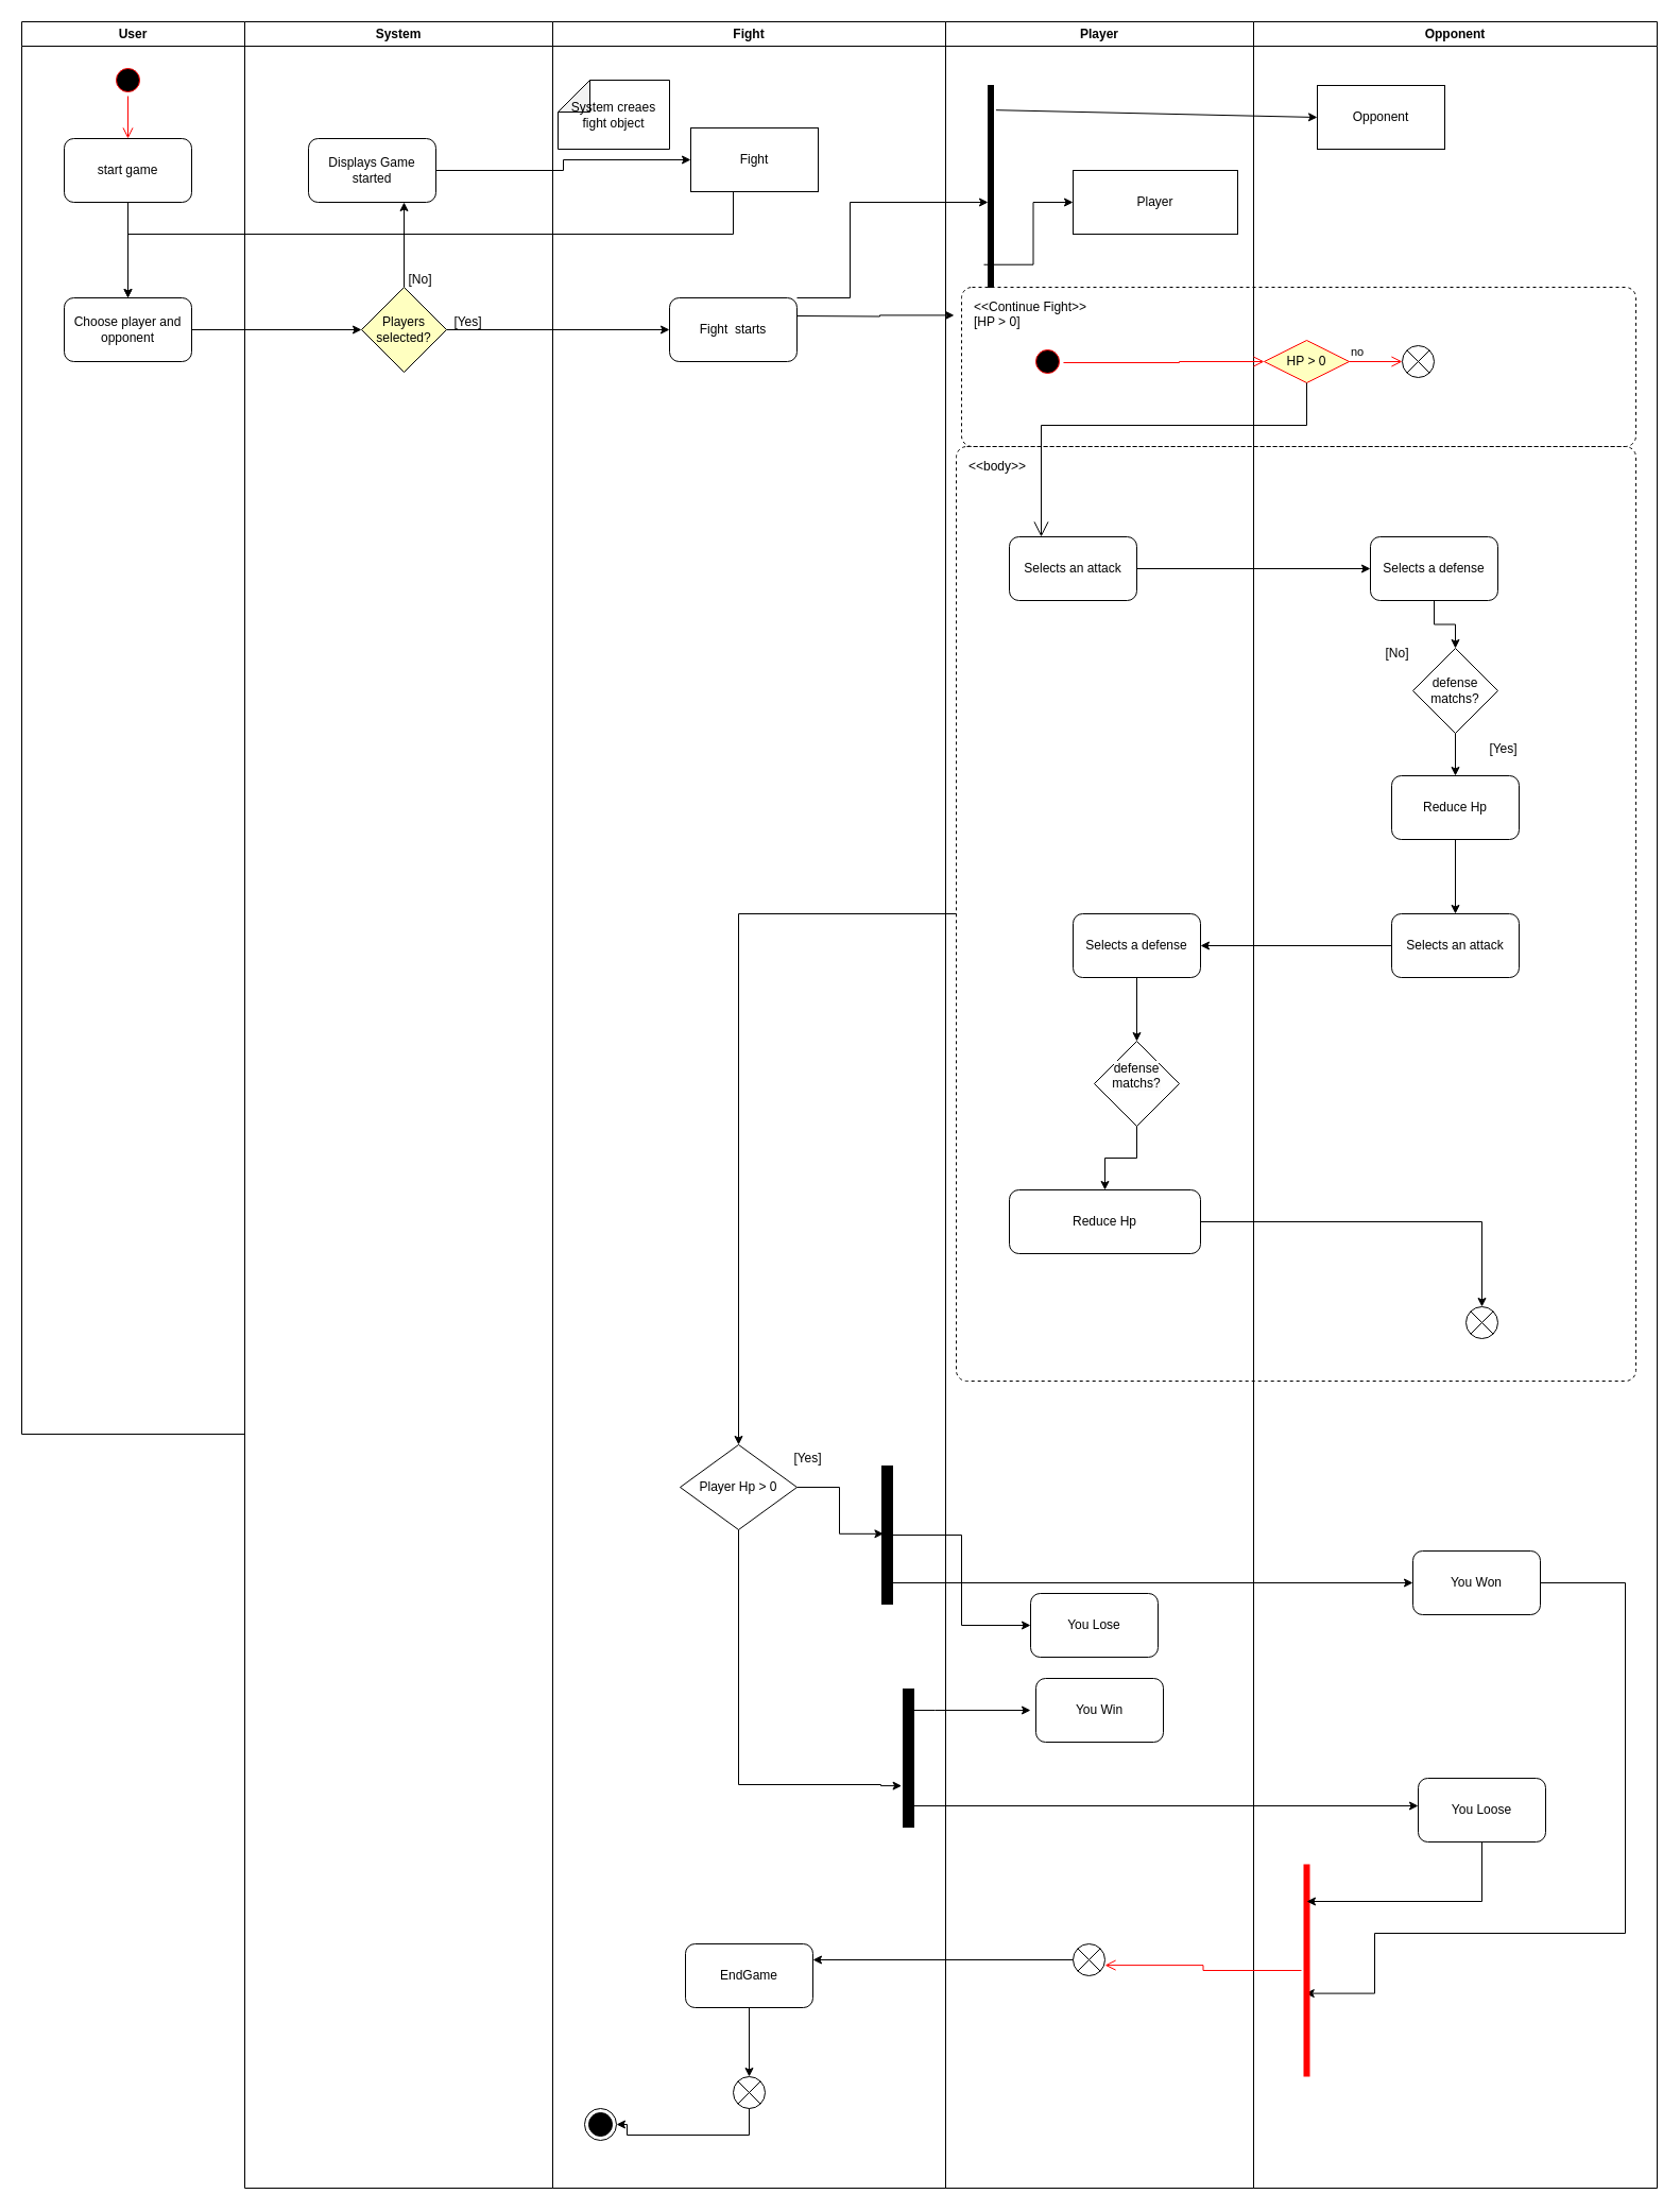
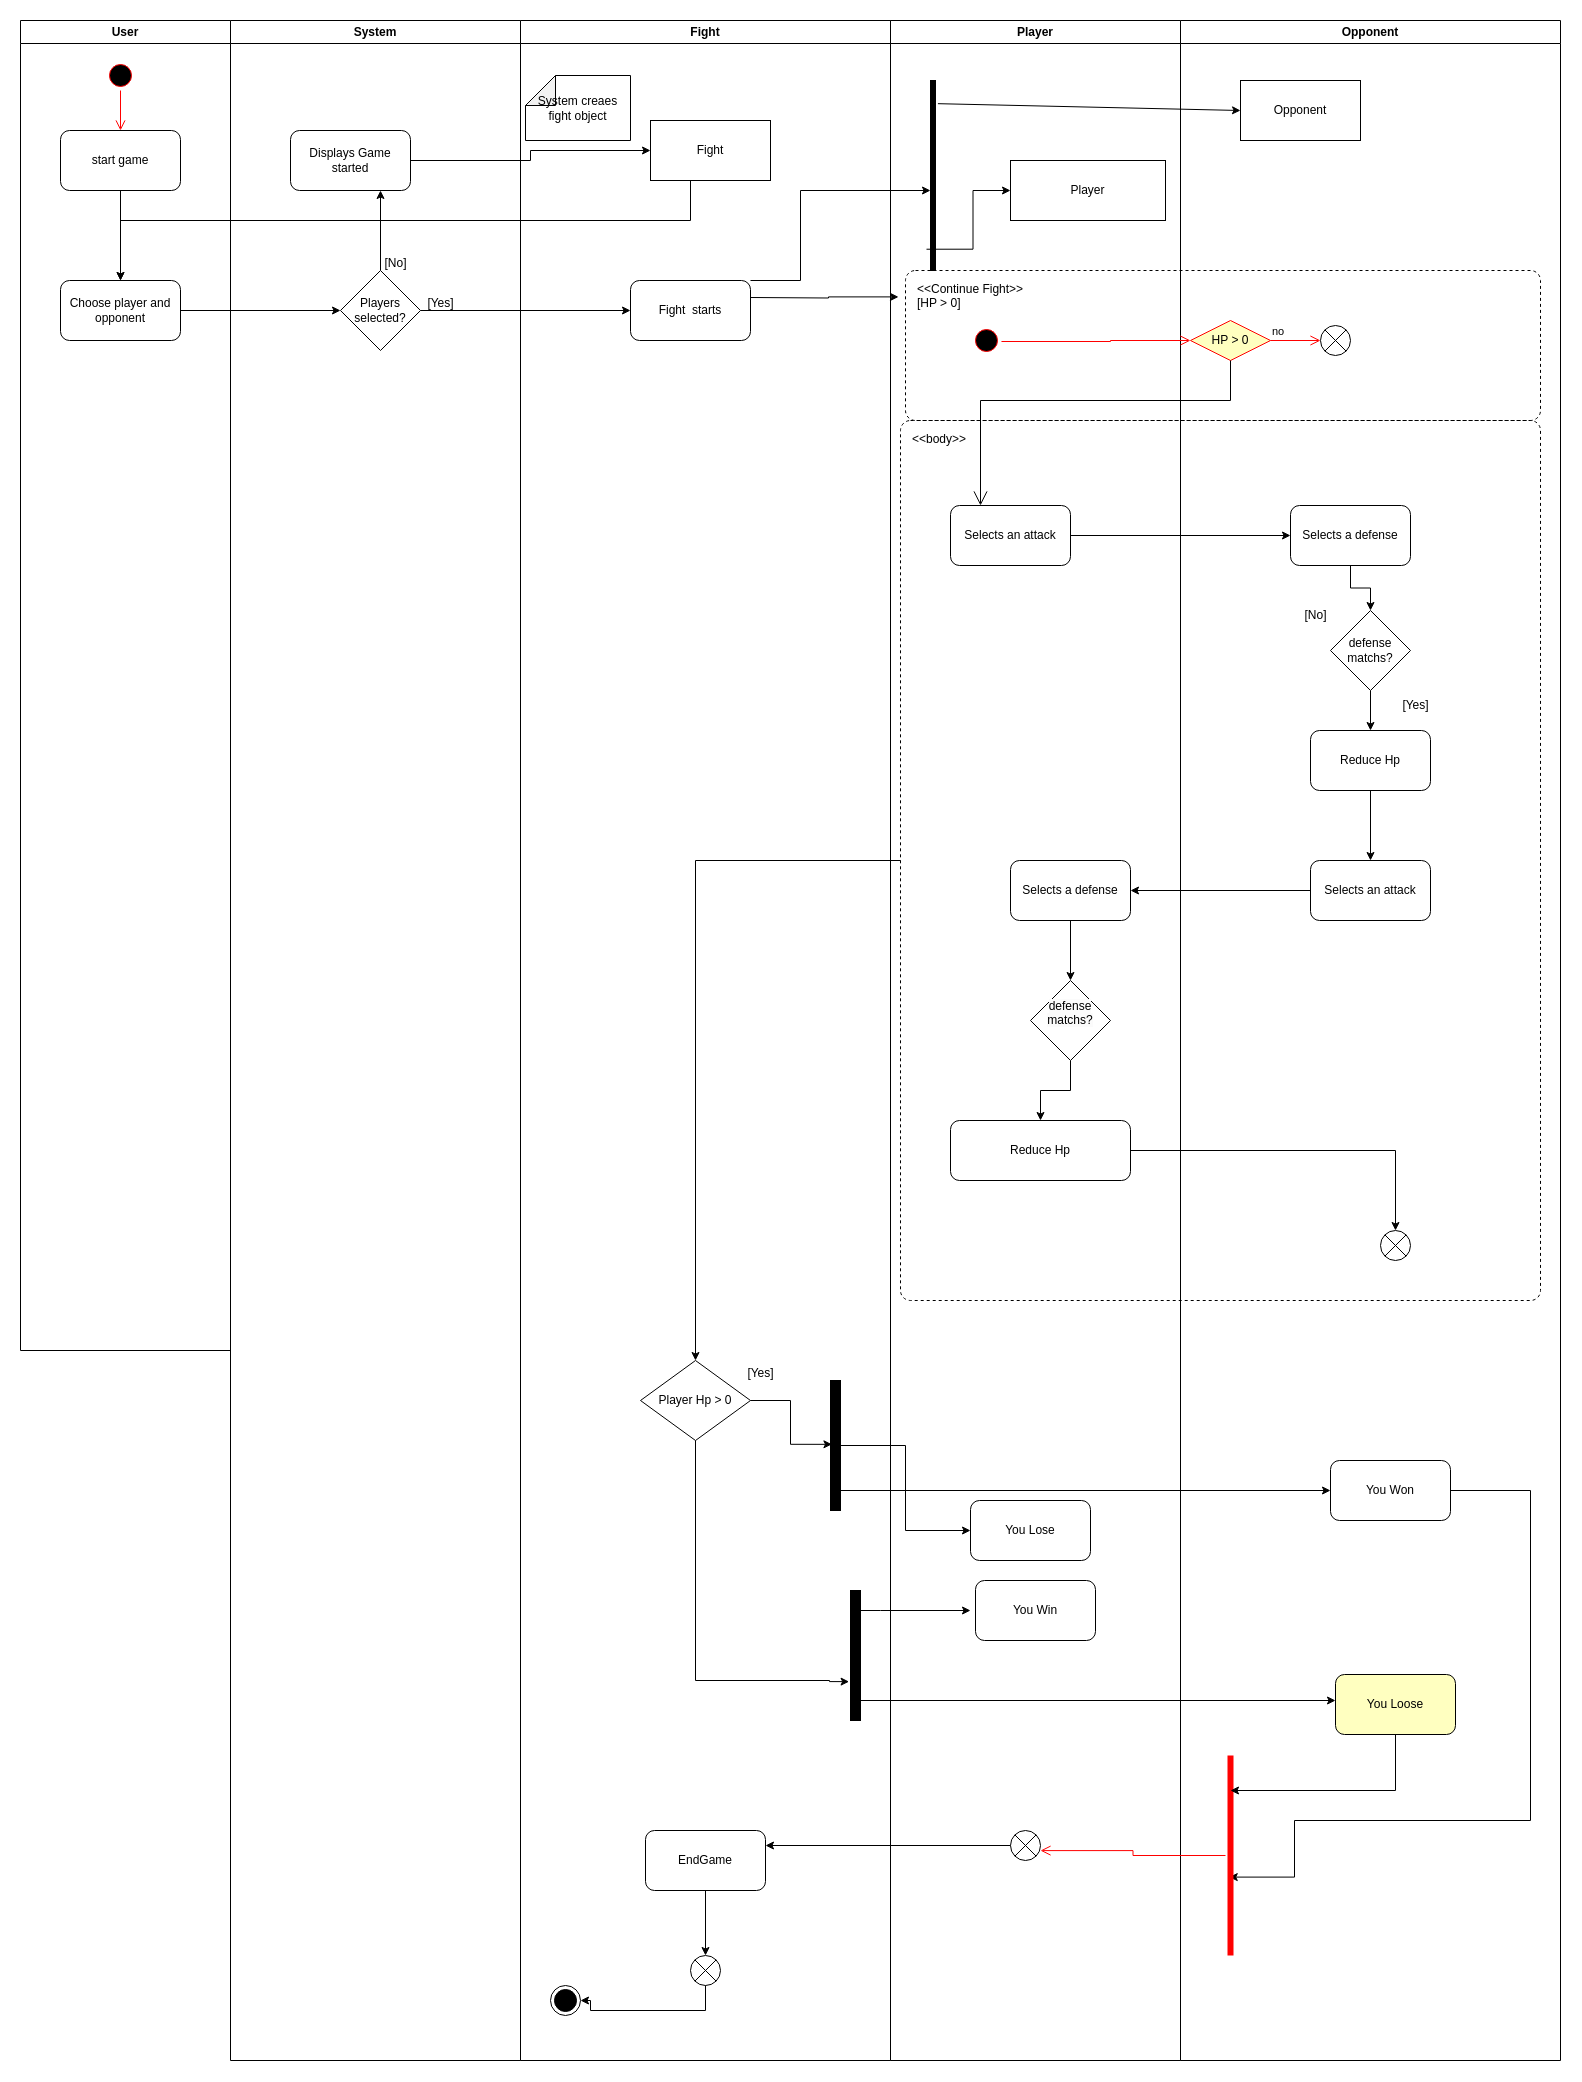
- <mxCell id="10" value="Players selected?" style="rhombus;whiteSpace=wrap;html=1;fillColor=#ffffc0;" vertex="1" parent="7"><mxGeometry x="110" y="250" width="80" height="80" as="geometry" /></mxCell>
+ <mxCell id="10" value="Players selected?" style="rhombus;whiteSpace=wrap;html=1;" vertex="1" parent="7"><mxGeometry x="110" y="250" width="80" height="80" as="geometry" /></mxCell>
- <mxCell id="68" value="You Loose" style="rounded=1;whiteSpace=wrap;html=1;" vertex="1" parent="52"><mxGeometry x="155" y="1654" width="120" height="60" as="geometry" /></mxCell>
+ <mxCell id="68" value="You Loose" style="rounded=1;whiteSpace=wrap;html=1;fillColor=#ffffc0;" vertex="1" parent="52"><mxGeometry x="155" y="1654" width="120" height="60" as="geometry" /></mxCell>
